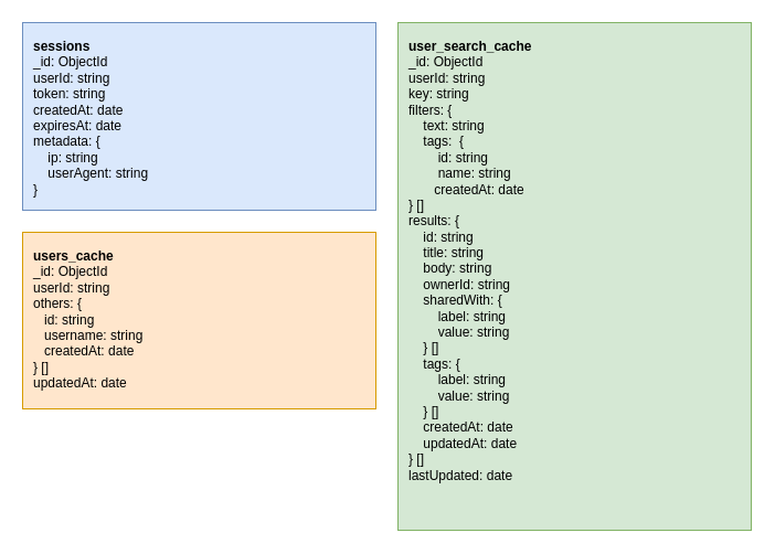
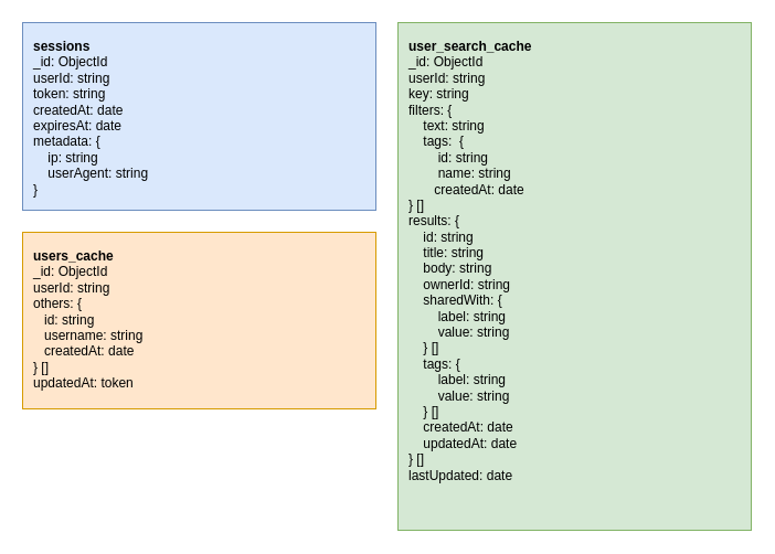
- <mxCell id="3" value="&lt;b&gt;users_cache&lt;/b&gt;&lt;br&gt;_id: ObjectId&lt;br&gt;userId: string&lt;br&gt;others: {&lt;br&gt;&amp;nbsp; &amp;nbsp;id: string&lt;br&gt;&amp;nbsp; &amp;nbsp;username: string&lt;br&gt;&amp;nbsp; &amp;nbsp;createdAt: date&lt;br&gt;} []&lt;br&gt;updatedAt: date" style="shape=rectangle;whiteSpace=wrap;html=1;rounded=0;glass=0;fillColor=#ffe6cc;strokeColor=#d79b00;shadow=0;align=left;verticalAlign=top;spacingTop=8;spacingLeft=8;spacingRight=8;spacingBottom=8;" vertex="1" parent="1"><mxGeometry x="20" y="210" width="320" height="160" as="geometry" /></mxCell>
+ <mxCell id="3" value="&lt;b&gt;users_cache&lt;/b&gt;&lt;br&gt;_id: ObjectId&lt;br&gt;userId: string&lt;br&gt;others: {&lt;br&gt;&amp;nbsp; &amp;nbsp;id: string&lt;br&gt;&amp;nbsp; &amp;nbsp;username: string&lt;br&gt;&amp;nbsp; &amp;nbsp;createdAt: date&lt;br&gt;} []&lt;br&gt;updatedAt: token" style="shape=rectangle;whiteSpace=wrap;html=1;rounded=0;glass=0;fillColor=#ffe6cc;strokeColor=#d79b00;shadow=0;align=left;verticalAlign=top;spacingTop=8;spacingLeft=8;spacingRight=8;spacingBottom=8;" vertex="1" parent="1"><mxGeometry x="20" y="210" width="320" height="160" as="geometry" /></mxCell>
